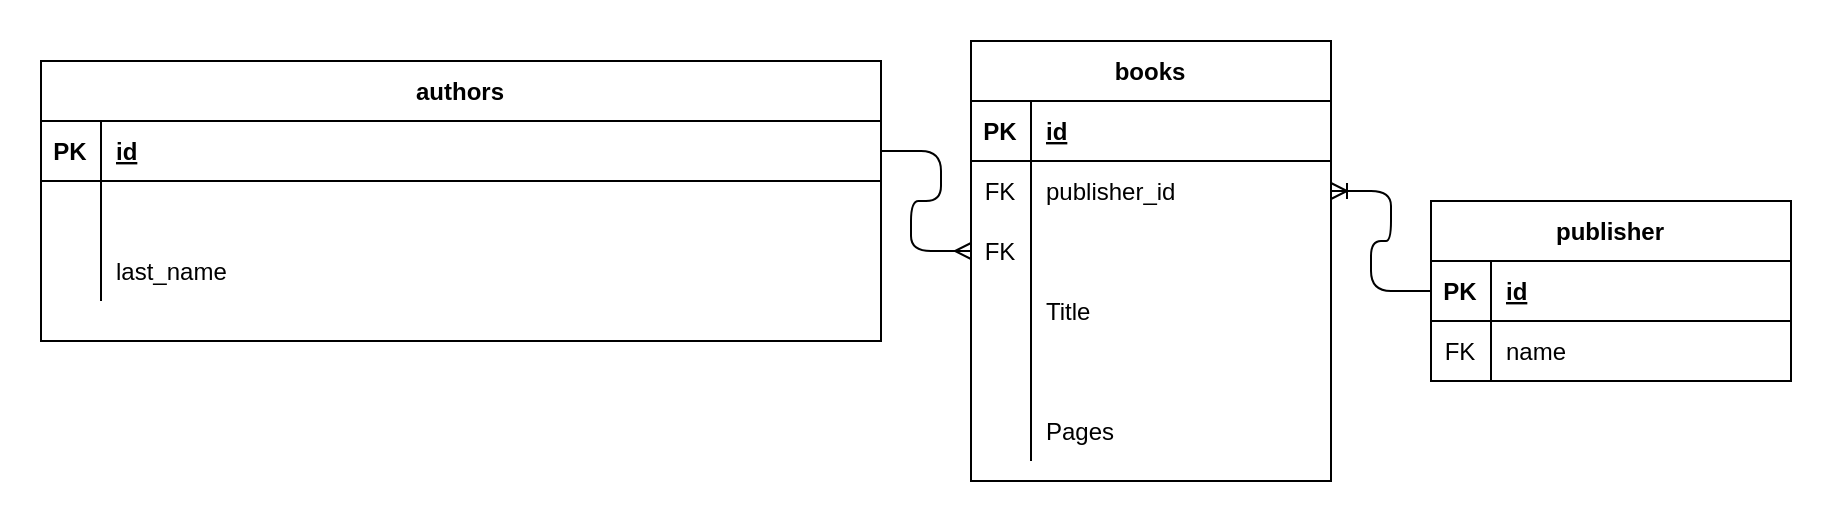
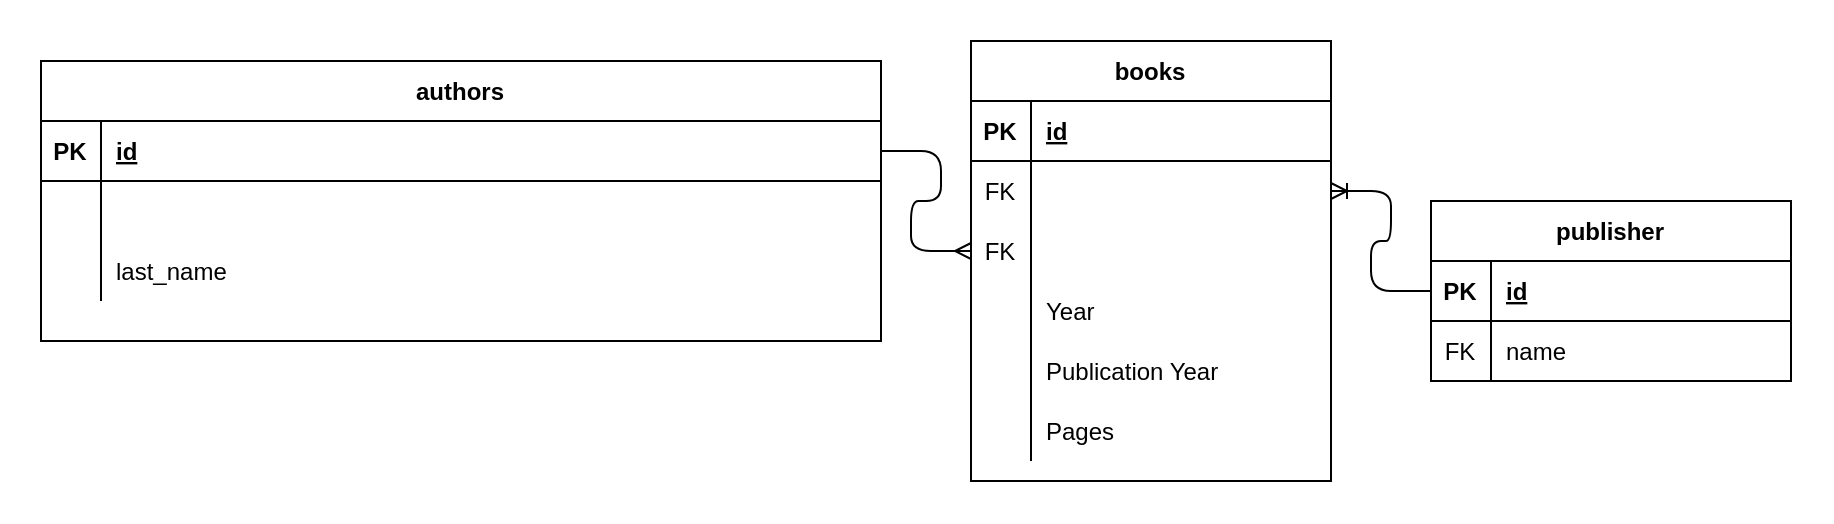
- <mxCell id="17" value="publisher_id" style="shape=partialRectangle;connectable=0;fillColor=none;top=0;left=0;bottom=0;right=0;align=left;spacingLeft=6;overflow=hidden;" parent="15" vertex="1"><mxGeometry x="30" width="150" height="30" as="geometry" /></mxCell>
- <mxCell id="22" value="Title" style="shape=partialRectangle;connectable=0;fillColor=none;top=0;left=0;bottom=0;right=0;align=left;spacingLeft=6;overflow=hidden;" parent="20" vertex="1"><mxGeometry x="30" width="150" height="30" as="geometry" /></mxCell>
+ <mxCell id="22" value="Year" style="shape=partialRectangle;connectable=0;fillColor=none;top=0;left=0;bottom=0;right=0;align=left;spacingLeft=6;overflow=hidden;" parent="20" vertex="1"><mxGeometry x="30" width="150" height="30" as="geometry" /></mxCell>
+ <mxCell id="25" value="Publication Year" style="shape=partialRectangle;connectable=0;fillColor=none;top=0;left=0;bottom=0;right=0;align=left;spacingLeft=6;overflow=hidden;" parent="23" vertex="1"><mxGeometry x="30" width="150" height="30" as="geometry" /></mxCell>
